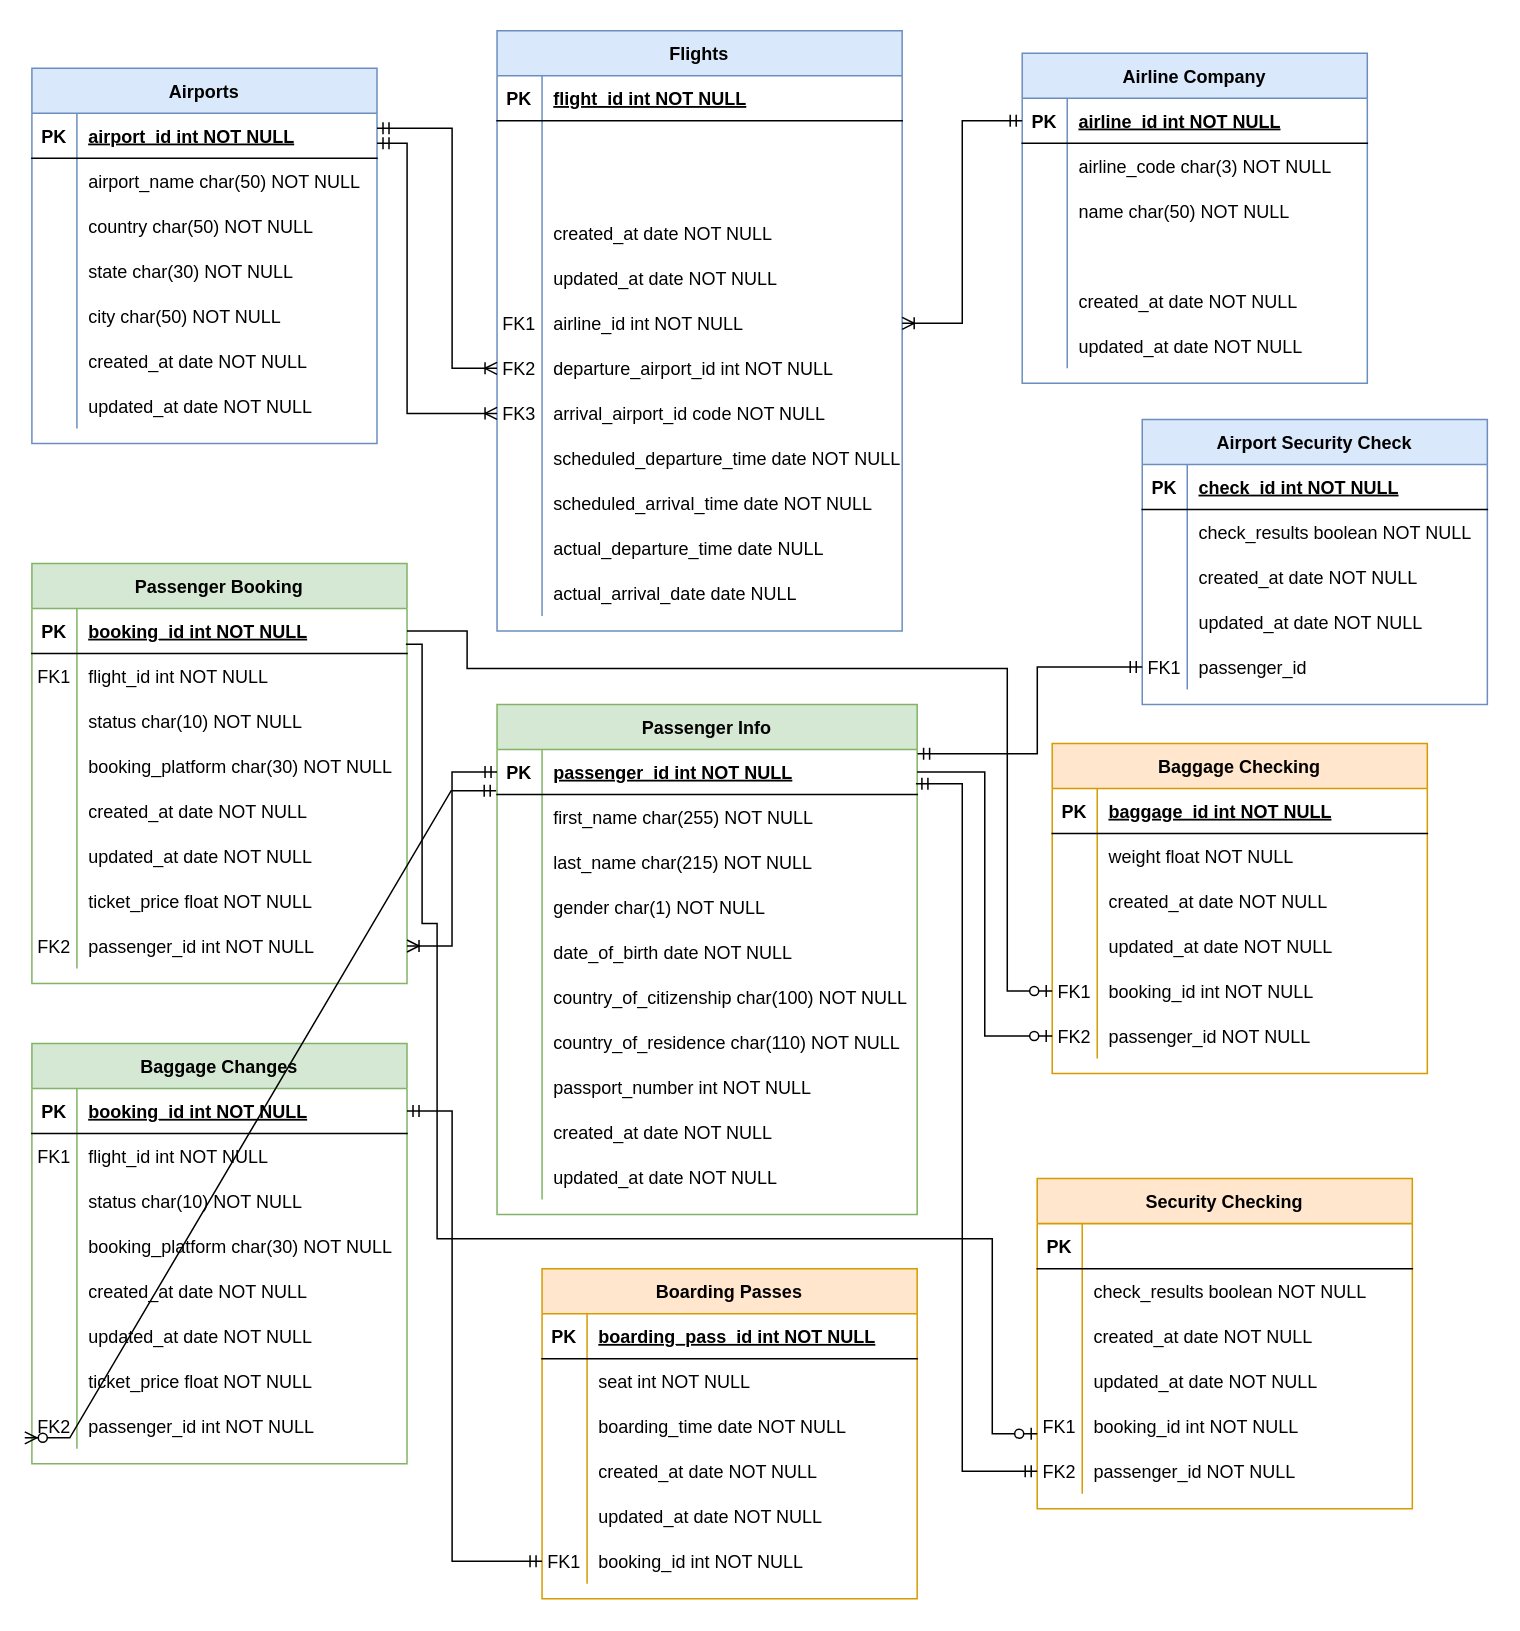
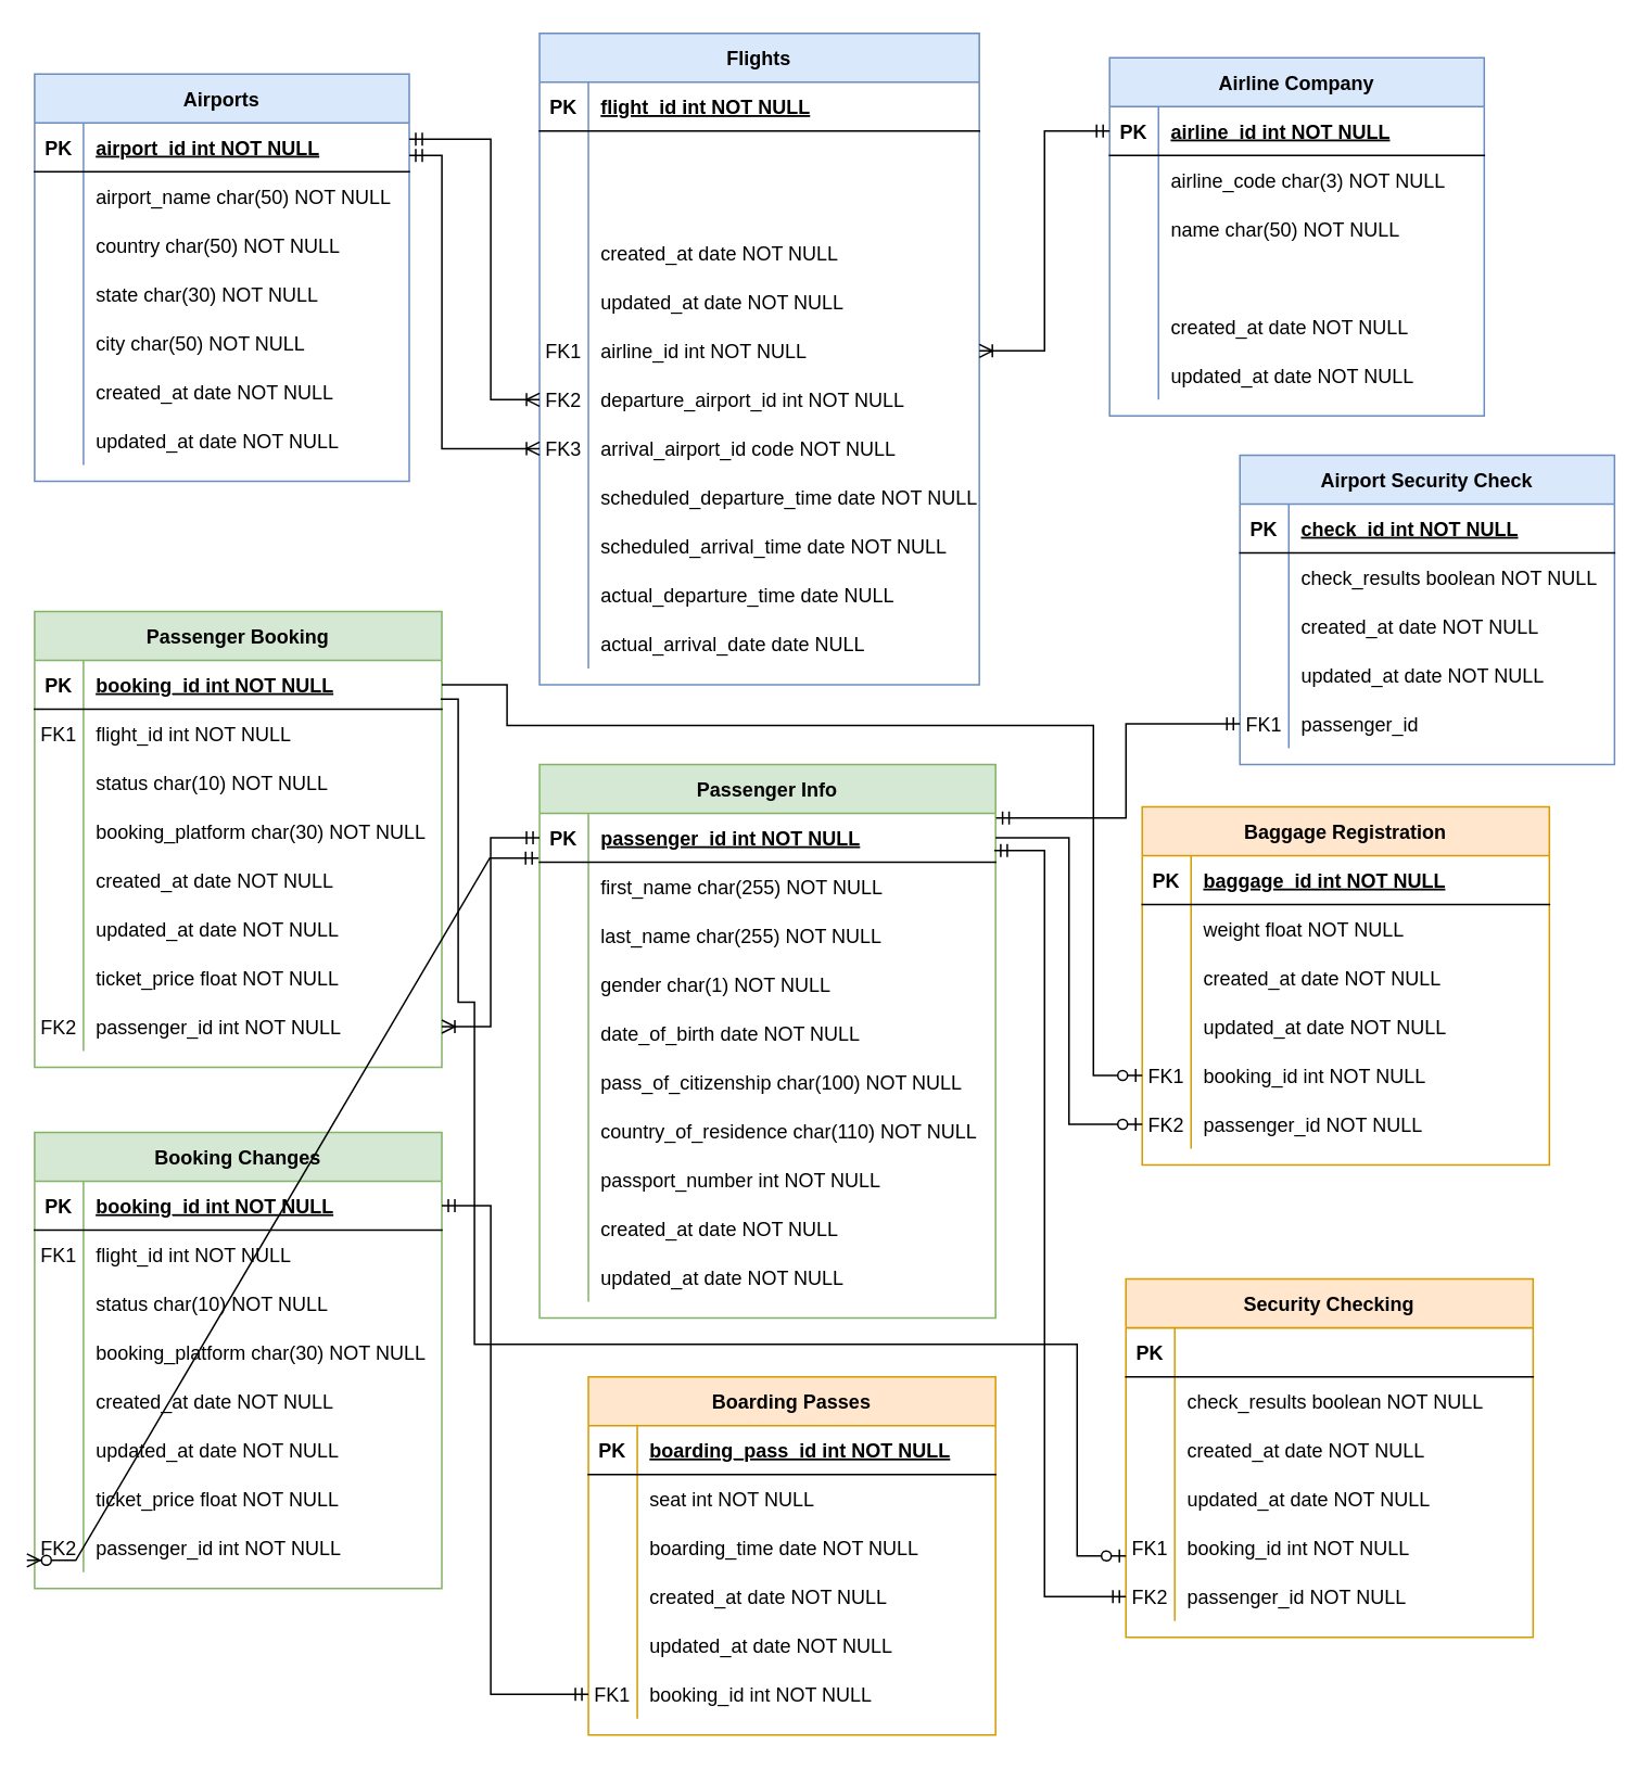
- <mxCell id="196" value="Baggage Checking" style="shape=table;startSize=30;container=1;collapsible=1;childLayout=tableLayout;fixedRows=1;rowLines=0;fontStyle=1;align=center;resizeLast=1;fillColor=#ffe6cc;strokeColor=#d79b00;" vertex="1" parent="1"><mxGeometry x="700.75" y="495" width="250" height="220" as="geometry" /></mxCell>
+ <mxCell id="196" value="Baggage Registration" style="shape=table;startSize=30;container=1;collapsible=1;childLayout=tableLayout;fixedRows=1;rowLines=0;fontStyle=1;align=center;resizeLast=1;fillColor=#ffe6cc;strokeColor=#d79b00;" vertex="1" parent="1"><mxGeometry x="700.75" y="495" width="250" height="220" as="geometry" /></mxCell>
- <mxCell id="113" value="last_name char(215) NOT NULL" style="shape=partialRectangle;overflow=hidden;connectable=0;fillColor=none;top=0;left=0;bottom=0;right=0;align=left;spacingLeft=6;" vertex="1" parent="111"><mxGeometry x="30" width="250" height="30" as="geometry"><mxRectangle width="250" height="30" as="alternateBounds" /></mxGeometry></mxCell>
+ <mxCell id="113" value="last_name char(255) NOT NULL" style="shape=partialRectangle;overflow=hidden;connectable=0;fillColor=none;top=0;left=0;bottom=0;right=0;align=left;spacingLeft=6;" vertex="1" parent="111"><mxGeometry x="30" width="250" height="30" as="geometry"><mxRectangle width="250" height="30" as="alternateBounds" /></mxGeometry></mxCell>
- <mxCell id="122" value="country_of_citizenship char(100) NOT NULL" style="shape=partialRectangle;overflow=hidden;connectable=0;fillColor=none;top=0;left=0;bottom=0;right=0;align=left;spacingLeft=6;" vertex="1" parent="120"><mxGeometry x="30" width="250" height="30" as="geometry"><mxRectangle width="250" height="30" as="alternateBounds" /></mxGeometry></mxCell>
+ <mxCell id="122" value="pass_of_citizenship char(100) NOT NULL" style="shape=partialRectangle;overflow=hidden;connectable=0;fillColor=none;top=0;left=0;bottom=0;right=0;align=left;spacingLeft=6;" vertex="1" parent="120"><mxGeometry x="30" width="250" height="30" as="geometry"><mxRectangle width="250" height="30" as="alternateBounds" /></mxGeometry></mxCell>
- <mxCell id="136" value="Baggage Changes" style="shape=table;startSize=30;container=1;collapsible=1;childLayout=tableLayout;fixedRows=1;rowLines=0;fontStyle=1;align=center;resizeLast=1;fillColor=#d5e8d4;strokeColor=#82b366;" vertex="1" parent="1"><mxGeometry x="20.75" y="695" width="250" height="280" as="geometry" /></mxCell>
+ <mxCell id="136" value="Booking Changes" style="shape=table;startSize=30;container=1;collapsible=1;childLayout=tableLayout;fixedRows=1;rowLines=0;fontStyle=1;align=center;resizeLast=1;fillColor=#d5e8d4;strokeColor=#82b366;" vertex="1" parent="1"><mxGeometry x="20.75" y="695" width="250" height="280" as="geometry" /></mxCell>
